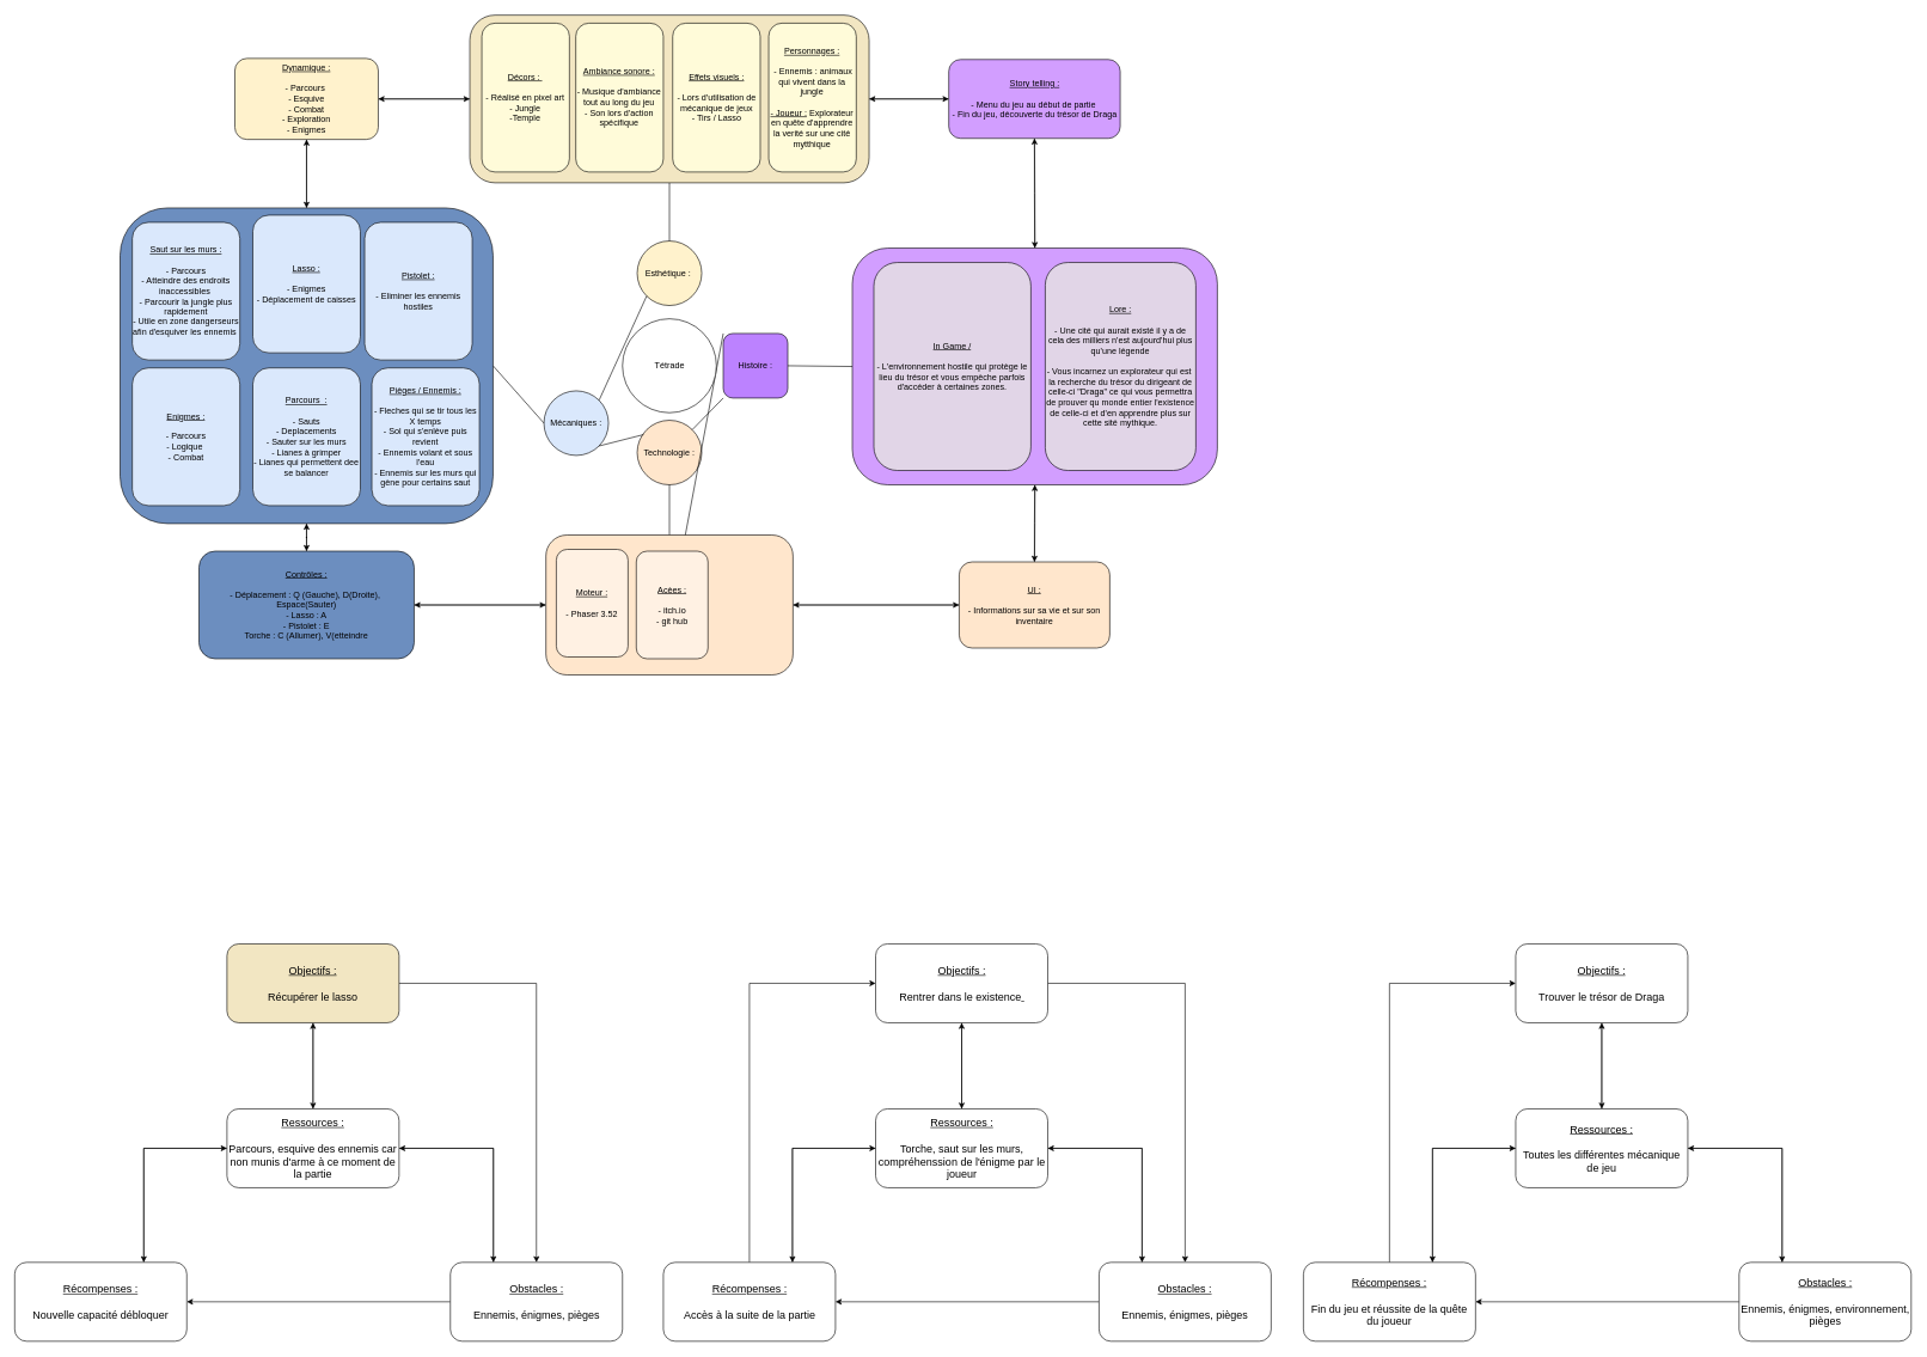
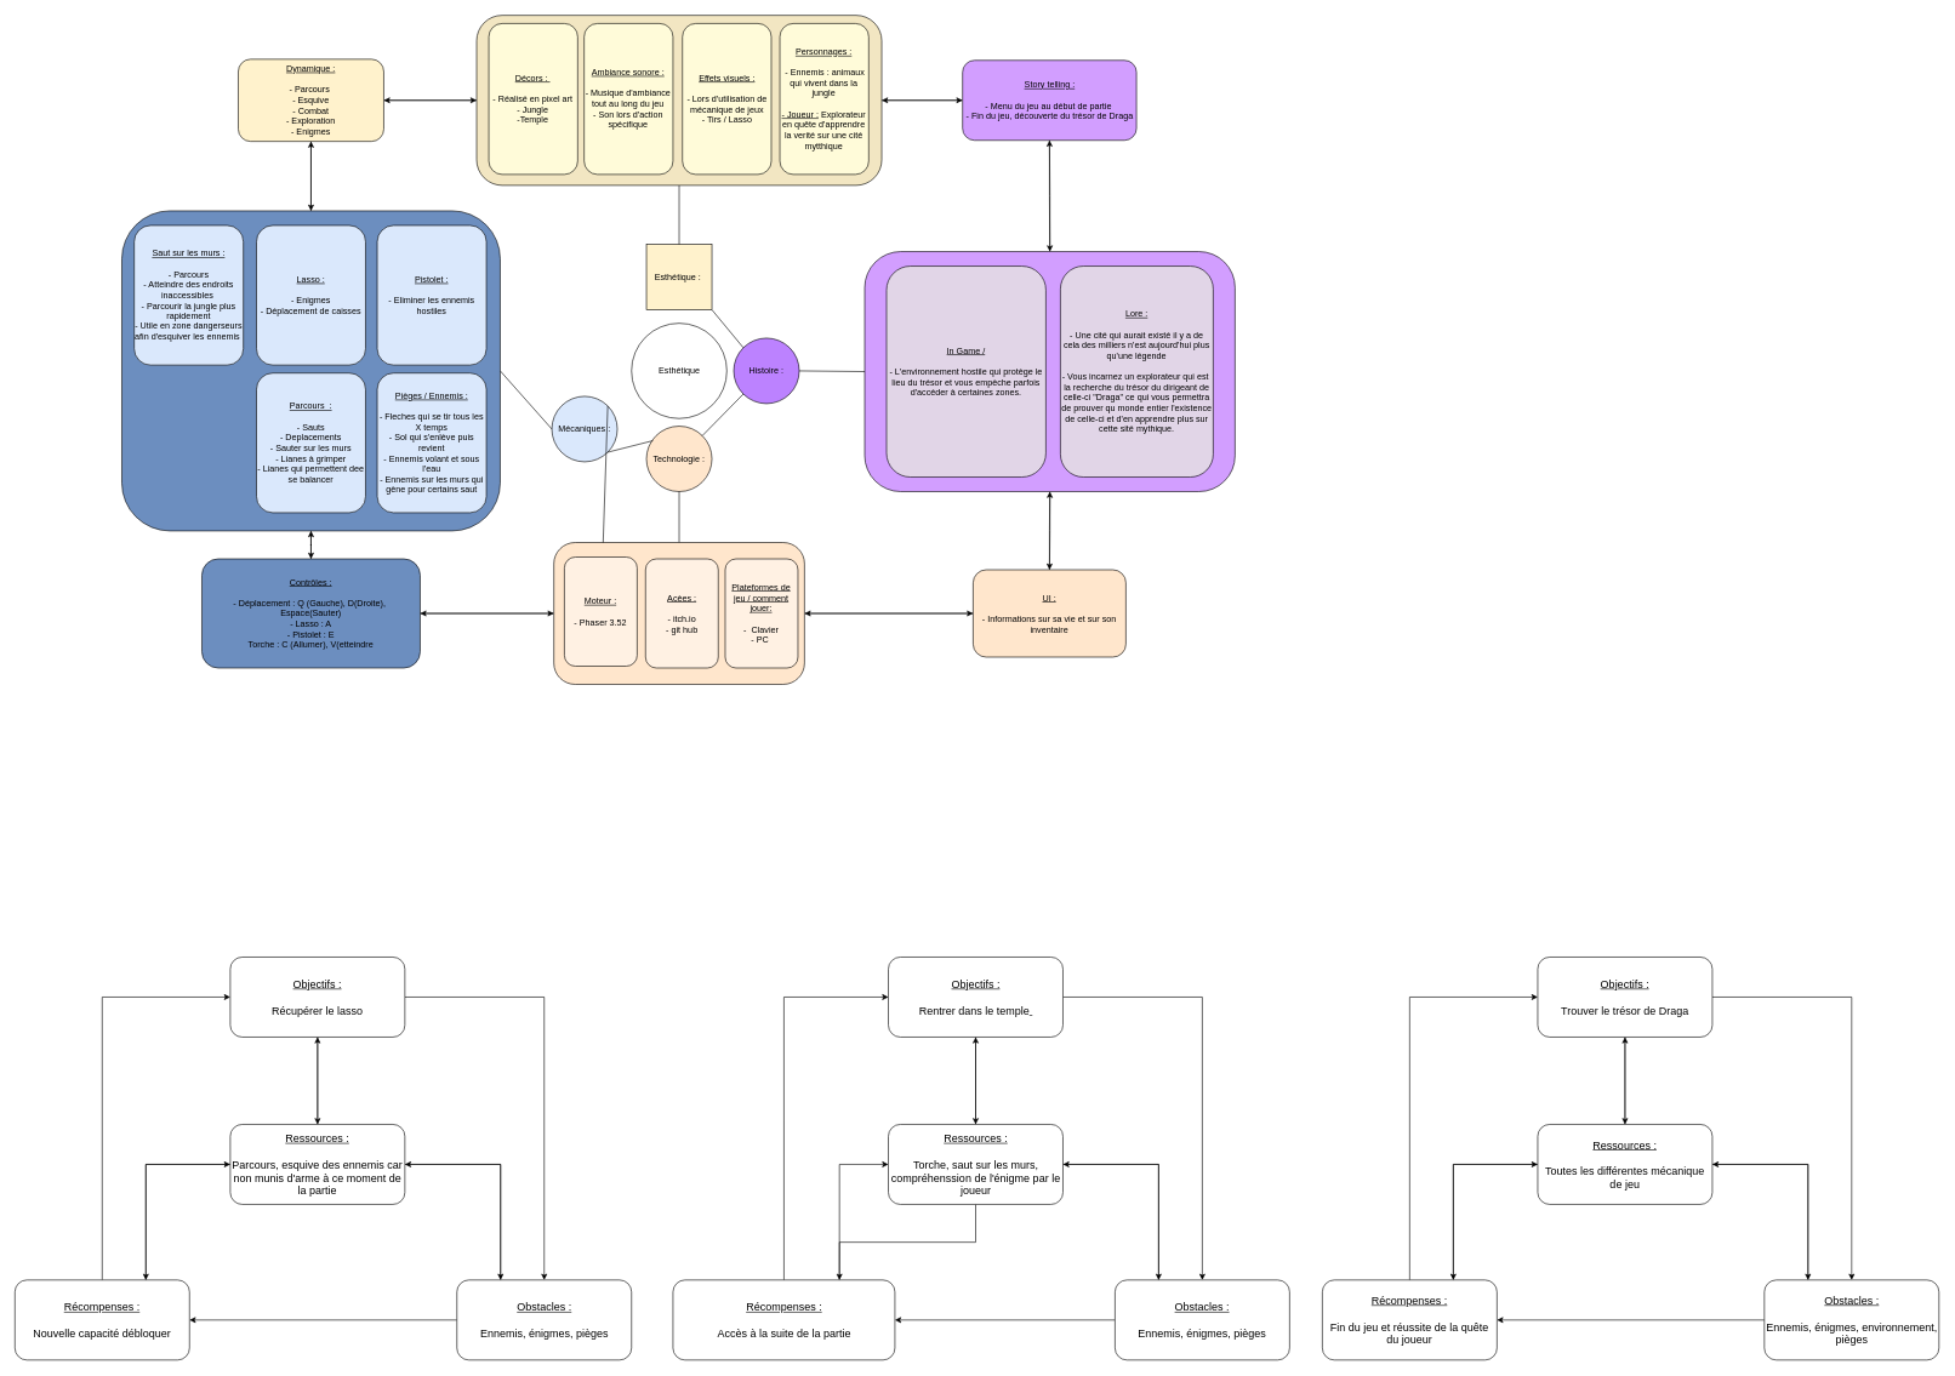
- <mxCell id="28" value="Esthétique :&amp;nbsp;" style="ellipse;whiteSpace=wrap;html=1;fillColor=#fff2cc;strokeColor=#000000;fontColor=#000000;" parent="1" vertex="1"><mxGeometry x="888" y="335" width="90" height="90" as="geometry" /></mxCell>
+ <mxCell id="28" value="Esthétique :&amp;nbsp;" style="whiteSpace=wrap;html=1;fillColor=#fff2cc;strokeColor=#000000;fontColor=#000000;rounded=0;" parent="1" vertex="1"><mxGeometry x="888" y="335" width="90" height="90" as="geometry" /></mxCell>
- <mxCell id="62" value="&lt;u style=&quot;font-size: 12px;&quot;&gt;Lasso :&lt;br style=&quot;font-size: 12px;&quot;&gt;&lt;/u&gt;&lt;br style=&quot;font-size: 12px;&quot;&gt;- Enigmes&lt;br&gt;- Déplacement de caisses" style="rounded=1;whiteSpace=wrap;html=1;fillColor=#dae8fc;strokeColor=#000000;fontSize=12;fontColor=#000000;" parent="1" vertex="1"><mxGeometry x="352" y="299" width="150" height="192" as="geometry" /></mxCell>
+ <mxCell id="62" value="&lt;u style=&quot;font-size: 12px;&quot;&gt;Lasso :&lt;br style=&quot;font-size: 12px;&quot;&gt;&lt;/u&gt;&lt;br style=&quot;font-size: 12px;&quot;&gt;- Enigmes&lt;br&gt;- Déplacement de caisses" style="rounded=1;whiteSpace=wrap;html=1;fillColor=#dae8fc;strokeColor=#000000;fontSize=12;fontColor=#000000;" parent="1" vertex="1"><mxGeometry x="352" y="309" width="150" height="192" as="geometry" /></mxCell>
- <mxCell id="63" value="&lt;u style=&quot;font-size: 12px;&quot;&gt;Pistolet :&lt;br style=&quot;font-size: 12px;&quot;&gt;&lt;/u&gt;&lt;br style=&quot;font-size: 12px;&quot;&gt;- Eliminer les ennemis hostiles&lt;br&gt;" style="rounded=1;whiteSpace=wrap;html=1;fillColor=#dae8fc;strokeColor=#000000;fontSize=12;fontColor=#000000;" parent="1" vertex="1"><mxGeometry x="508" y="309" width="150" height="192" as="geometry" /></mxCell>
+ <mxCell id="63" value="&lt;u style=&quot;font-size: 12px;&quot;&gt;Pistolet :&lt;br style=&quot;font-size: 12px;&quot;&gt;&lt;/u&gt;&lt;br style=&quot;font-size: 12px;&quot;&gt;- Eliminer les ennemis hostiles&lt;br&gt;" style="rounded=1;whiteSpace=wrap;html=1;fillColor=#dae8fc;strokeColor=#000000;fontSize=12;fontColor=#000000;" parent="1" vertex="1"><mxGeometry x="518" y="309" width="150" height="192" as="geometry" /></mxCell>
- <mxCell id="32" value="" style="endArrow=none;html=1;rounded=0;exitX=1;exitY=0;exitDx=0;exitDy=0;entryX=0;entryY=1;entryDx=0;entryDy=0;fontColor=#000000;strokeColor=#000000;" parent="1" source="30" target="28" edge="1"><mxGeometry width="50" height="50" relative="1" as="geometry"><mxPoint x="1098" y="675" as="sourcePoint" /><mxPoint x="1148" y="625" as="targetPoint" /></mxGeometry></mxCell>
+ <mxCell id="32" value="" style="endArrow=none;html=1;rounded=0;exitX=1;exitY=0;exitDx=0;exitDy=0;fontColor=#000000;strokeColor=#000000;" parent="1" source="30" target="67" edge="1"><mxGeometry width="50" height="50" relative="1" as="geometry"><mxPoint x="1098" y="675" as="sourcePoint" /><mxPoint x="1148" y="625" as="targetPoint" /></mxGeometry></mxCell>
- <mxCell id="58" value="Tétrade" style="ellipse;whiteSpace=wrap;html=1;fontColor=#000000;strokeColor=#000000;" parent="1" vertex="1"><mxGeometry x="867.5" y="443.5" width="131" height="131" as="geometry" /></mxCell>
+ <mxCell id="58" value="Esthétique" style="ellipse;whiteSpace=wrap;html=1;fontColor=#000000;strokeColor=#000000;" parent="1" vertex="1"><mxGeometry x="867.5" y="443.5" width="131" height="131" as="geometry" /></mxCell>
- <mxCell id="31" value="Histoire :" style="whiteSpace=wrap;html=1;fillColor=#BC82FF;strokeColor=#000000;fontColor=#000000;rounded=1;" parent="1" vertex="1"><mxGeometry x="1008" y="464" width="90" height="90" as="geometry" /></mxCell>
+ <mxCell id="31" value="Histoire :" style="ellipse;whiteSpace=wrap;html=1;fillColor=#BC82FF;strokeColor=#000000;fontColor=#000000;" parent="1" vertex="1"><mxGeometry x="1008" y="464" width="90" height="90" as="geometry" /></mxCell>
- <mxCell id="64" value="&lt;u&gt;Enigmes :&lt;br&gt;&lt;/u&gt;&lt;br style=&quot;font-size: 12px;&quot;&gt;- Parcours&lt;br&gt;- Logique&amp;nbsp;&lt;br&gt;- Combat" style="rounded=1;whiteSpace=wrap;html=1;fillColor=#dae8fc;strokeColor=#000000;fontSize=12;fontColor=#000000;" parent="1" vertex="1"><mxGeometry x="184" y="512" width="150" height="192" as="geometry" /></mxCell>
- <mxCell id="33" value="" style="endArrow=none;html=1;rounded=0;exitX=0;exitY=0;exitDx=0;exitDy=0;fontColor=#000000;strokeColor=#000000;" parent="1" source="31" target="68" edge="1"><mxGeometry width="50" height="50" relative="1" as="geometry"><mxPoint x="844.82" y="488.18" as="sourcePoint" /><mxPoint x="911.18" y="421.82" as="targetPoint" /></mxGeometry></mxCell>
+ <mxCell id="33" value="" style="endArrow=none;html=1;rounded=0;exitX=0;exitY=0;exitDx=0;exitDy=0;entryX=1;entryY=1;entryDx=0;entryDy=0;fontColor=#000000;strokeColor=#000000;" parent="1" source="31" target="28" edge="1"><mxGeometry width="50" height="50" relative="1" as="geometry"><mxPoint x="844.82" y="488.18" as="sourcePoint" /><mxPoint x="911.18" y="421.82" as="targetPoint" /></mxGeometry></mxCell>
+ <mxCell id="69" value="&lt;u style=&quot;font-size: 12px;&quot;&gt;Plateformes de jeu / comment jouer:&lt;/u&gt;&lt;br style=&quot;font-size: 12px;&quot;&gt;&lt;br style=&quot;font-size: 12px;&quot;&gt;-&amp;nbsp; Clavier&lt;br style=&quot;font-size: 12px;&quot;&gt;- PC&amp;nbsp;" style="rounded=1;whiteSpace=wrap;html=1;fillColor=#FFF1E3;strokeColor=#000000;fontSize=12;fontColor=#000000;" parent="1" vertex="1"><mxGeometry x="996.25" y="767.5" width="100" height="150" as="geometry" /></mxCell>
+ <mxCell id="87" style="edgeStyle=orthogonalEdgeStyle;rounded=0;orthogonalLoop=1;jettySize=auto;html=1;entryX=0;entryY=0.5;entryDx=0;entryDy=0;exitX=0.5;exitY=0;exitDx=0;exitDy=0;" parent="1" source="89" target="86" edge="1"><mxGeometry relative="1" as="geometry" /></mxCell>
- <mxCell id="86" value="&lt;u style=&quot;font-size: 15px;&quot;&gt;Objectifs :&lt;/u&gt;&lt;br style=&quot;font-size: 15px;&quot;&gt;&lt;br style=&quot;font-size: 15px;&quot;&gt;Récupérer le lasso" style="rounded=1;whiteSpace=wrap;html=1;fontSize=15;fillColor=#f2e6c2;" parent="1" vertex="1"><mxGeometry x="316" y="1315" width="240" height="110" as="geometry" /></mxCell>
+ <mxCell id="86" value="&lt;u style=&quot;font-size: 15px;&quot;&gt;Objectifs :&lt;/u&gt;&lt;br style=&quot;font-size: 15px;&quot;&gt;&lt;br style=&quot;font-size: 15px;&quot;&gt;Récupérer le lasso" style="rounded=1;whiteSpace=wrap;html=1;fontSize=15;" parent="1" vertex="1"><mxGeometry x="316" y="1315" width="240" height="110" as="geometry" /></mxCell>
- <mxCell id="8" value="&lt;u style=&quot;font-size: 15px;&quot;&gt;Objectifs :&lt;/u&gt;&lt;br style=&quot;font-size: 15px;&quot;&gt;&lt;br style=&quot;font-size: 15px;&quot;&gt;Rentrer dans le existence&lt;u style=&quot;font-size: 15px;&quot;&gt;&amp;nbsp;&lt;/u&gt;" style="rounded=1;whiteSpace=wrap;html=1;fontSize=15;" parent="1" vertex="1"><mxGeometry x="1220.51" y="1315" width="240" height="110" as="geometry" /></mxCell>
+ <mxCell id="8" value="&lt;u style=&quot;font-size: 15px;&quot;&gt;Objectifs :&lt;/u&gt;&lt;br style=&quot;font-size: 15px;&quot;&gt;&lt;br style=&quot;font-size: 15px;&quot;&gt;Rentrer dans le temple&lt;u style=&quot;font-size: 15px;&quot;&gt;&amp;nbsp;&lt;/u&gt;" style="rounded=1;whiteSpace=wrap;html=1;fontSize=15;" parent="1" vertex="1"><mxGeometry x="1220.51" y="1315" width="240" height="110" as="geometry" /></mxCell>
+ <mxCell id="19" style="edgeStyle=orthogonalEdgeStyle;rounded=0;orthogonalLoop=1;jettySize=auto;html=1;entryX=0.5;entryY=0;entryDx=0;entryDy=0;" parent="1" source="21" target="27" edge="1"><mxGeometry relative="1" as="geometry" /></mxCell>
- <mxCell id="11" value="&lt;u style=&quot;font-size: 15px;&quot;&gt;Récompenses :&lt;/u&gt;&lt;br style=&quot;font-size: 15px;&quot;&gt;&lt;br style=&quot;font-size: 15px;&quot;&gt;Accès à la suite de la partie" style="rounded=1;whiteSpace=wrap;html=1;fontSize=15;" parent="1" vertex="1"><mxGeometry x="924.51" y="1759" width="240" height="110" as="geometry" /></mxCell>
+ <mxCell id="11" value="&lt;u style=&quot;font-size: 15px;&quot;&gt;Récompenses :&lt;/u&gt;&lt;br style=&quot;font-size: 15px;&quot;&gt;&lt;br style=&quot;font-size: 15px;&quot;&gt;Accès à la suite de la partie" style="rounded=1;whiteSpace=wrap;html=1;fontSize=15;" parent="1" vertex="1"><mxGeometry x="924.51" y="1759" width="305" height="110" as="geometry" /></mxCell>
